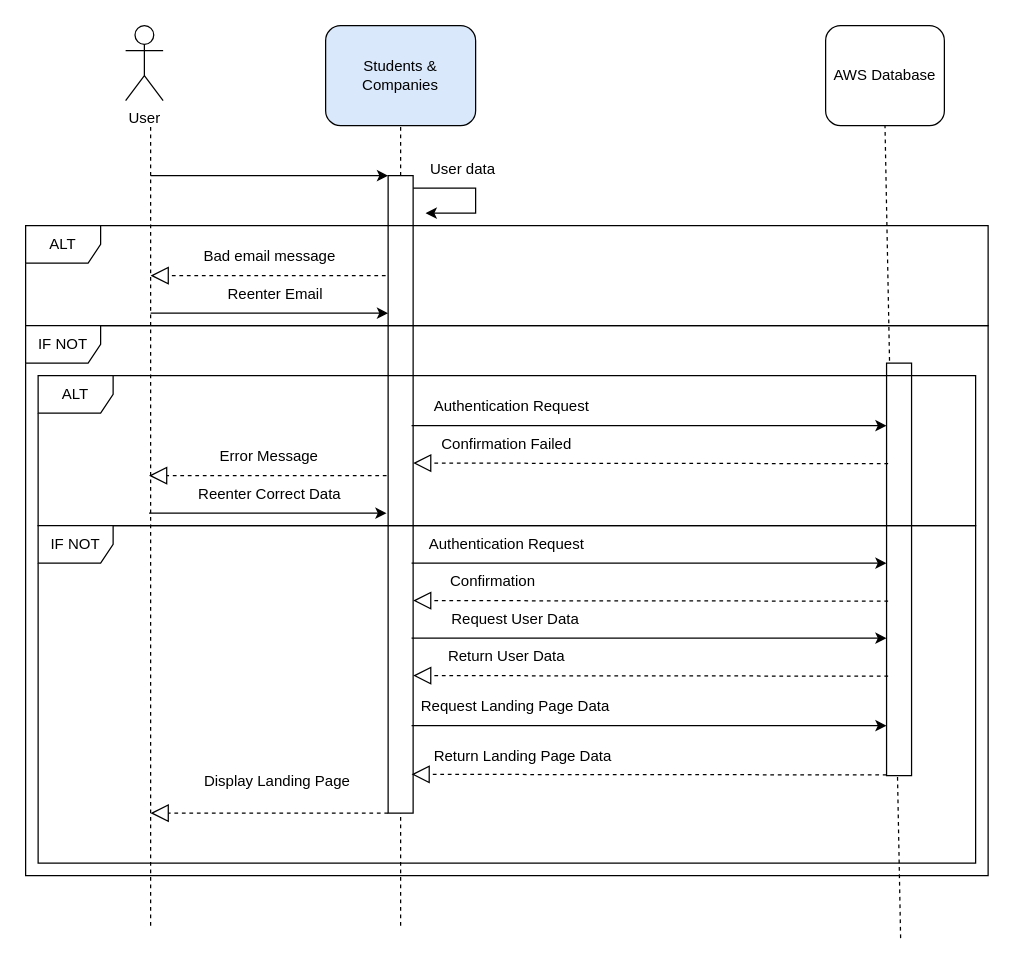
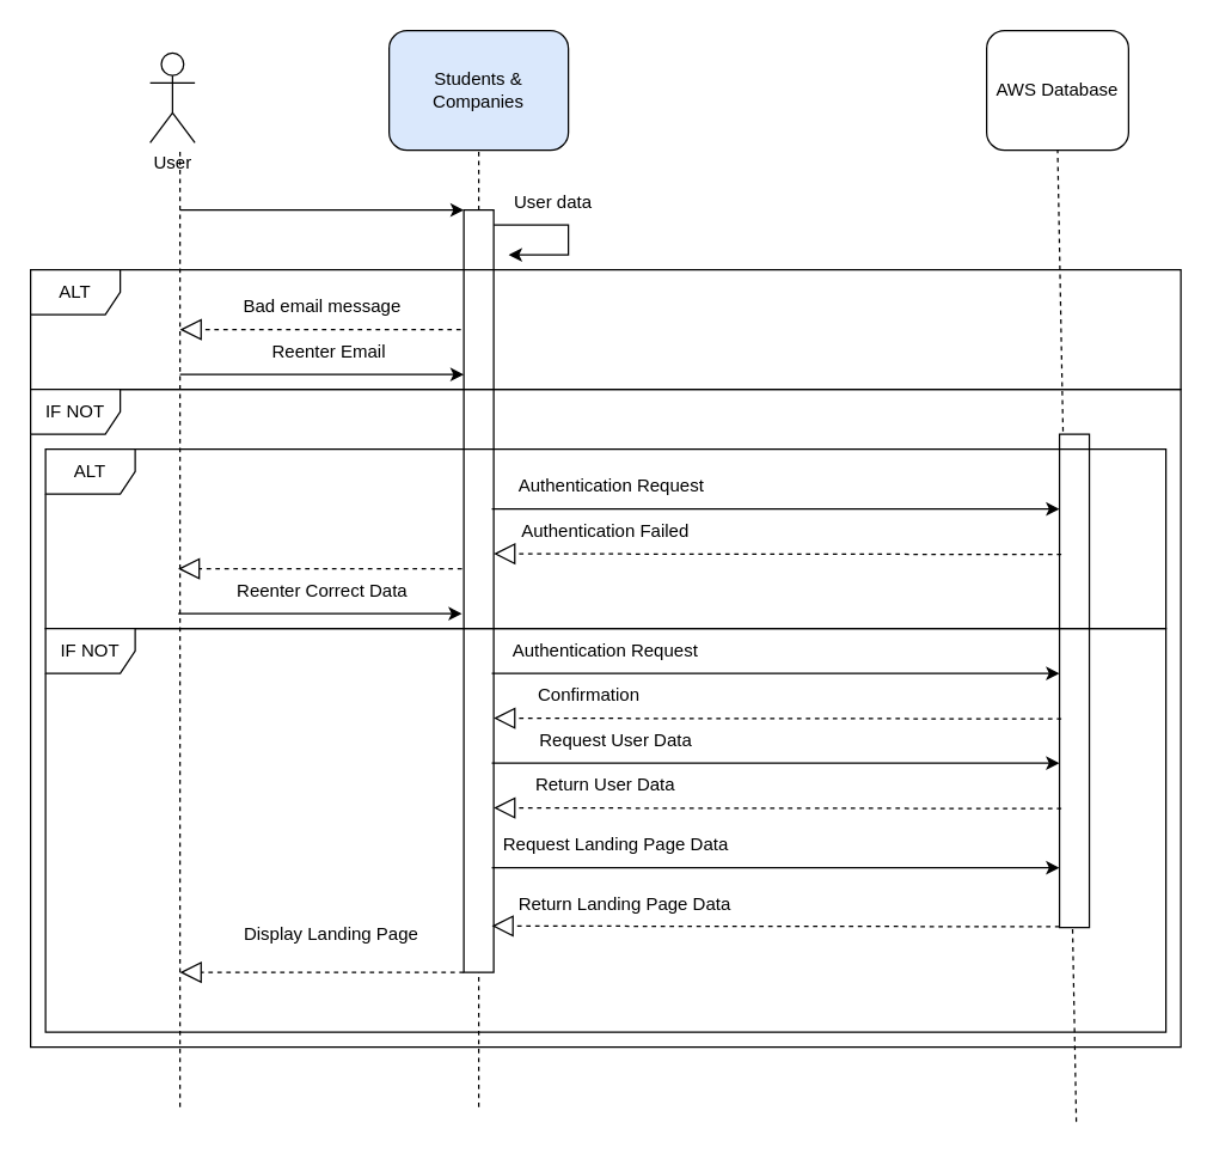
- <mxCell id="2" value="&lt;div&gt;User&lt;/div&gt;" style="shape=umlActor;verticalLabelPosition=bottom;verticalAlign=top;html=1;outlineConnect=0;" parent="1" vertex="1"><mxGeometry x="100" y="20" width="30" height="60" as="geometry" /></mxCell>
+ <mxCell id="2" value="&lt;div&gt;User&lt;/div&gt;" style="shape=umlActor;verticalLabelPosition=bottom;verticalAlign=top;html=1;outlineConnect=0;" parent="1" vertex="1"><mxGeometry x="100" y="35" width="30" height="60" as="geometry" /></mxCell>
- <mxCell id="33" value="Confirmation Failed" style="text;html=1;align=center;verticalAlign=middle;whiteSpace=wrap;rounded=0;" vertex="1" parent="1"><mxGeometry x="330" y="340" width="150" height="30" as="geometry" /></mxCell>
+ <mxCell id="33" value="Authentication Failed" style="text;html=1;align=center;verticalAlign=middle;whiteSpace=wrap;rounded=0;" vertex="1" parent="1"><mxGeometry x="330" y="340" width="150" height="30" as="geometry" /></mxCell>
- <mxCell id="34" value="Error Message" style="text;html=1;align=center;verticalAlign=middle;whiteSpace=wrap;rounded=0;" vertex="1" parent="1"><mxGeometry x="140" y="350" width="150" height="30" as="geometry" /></mxCell>
